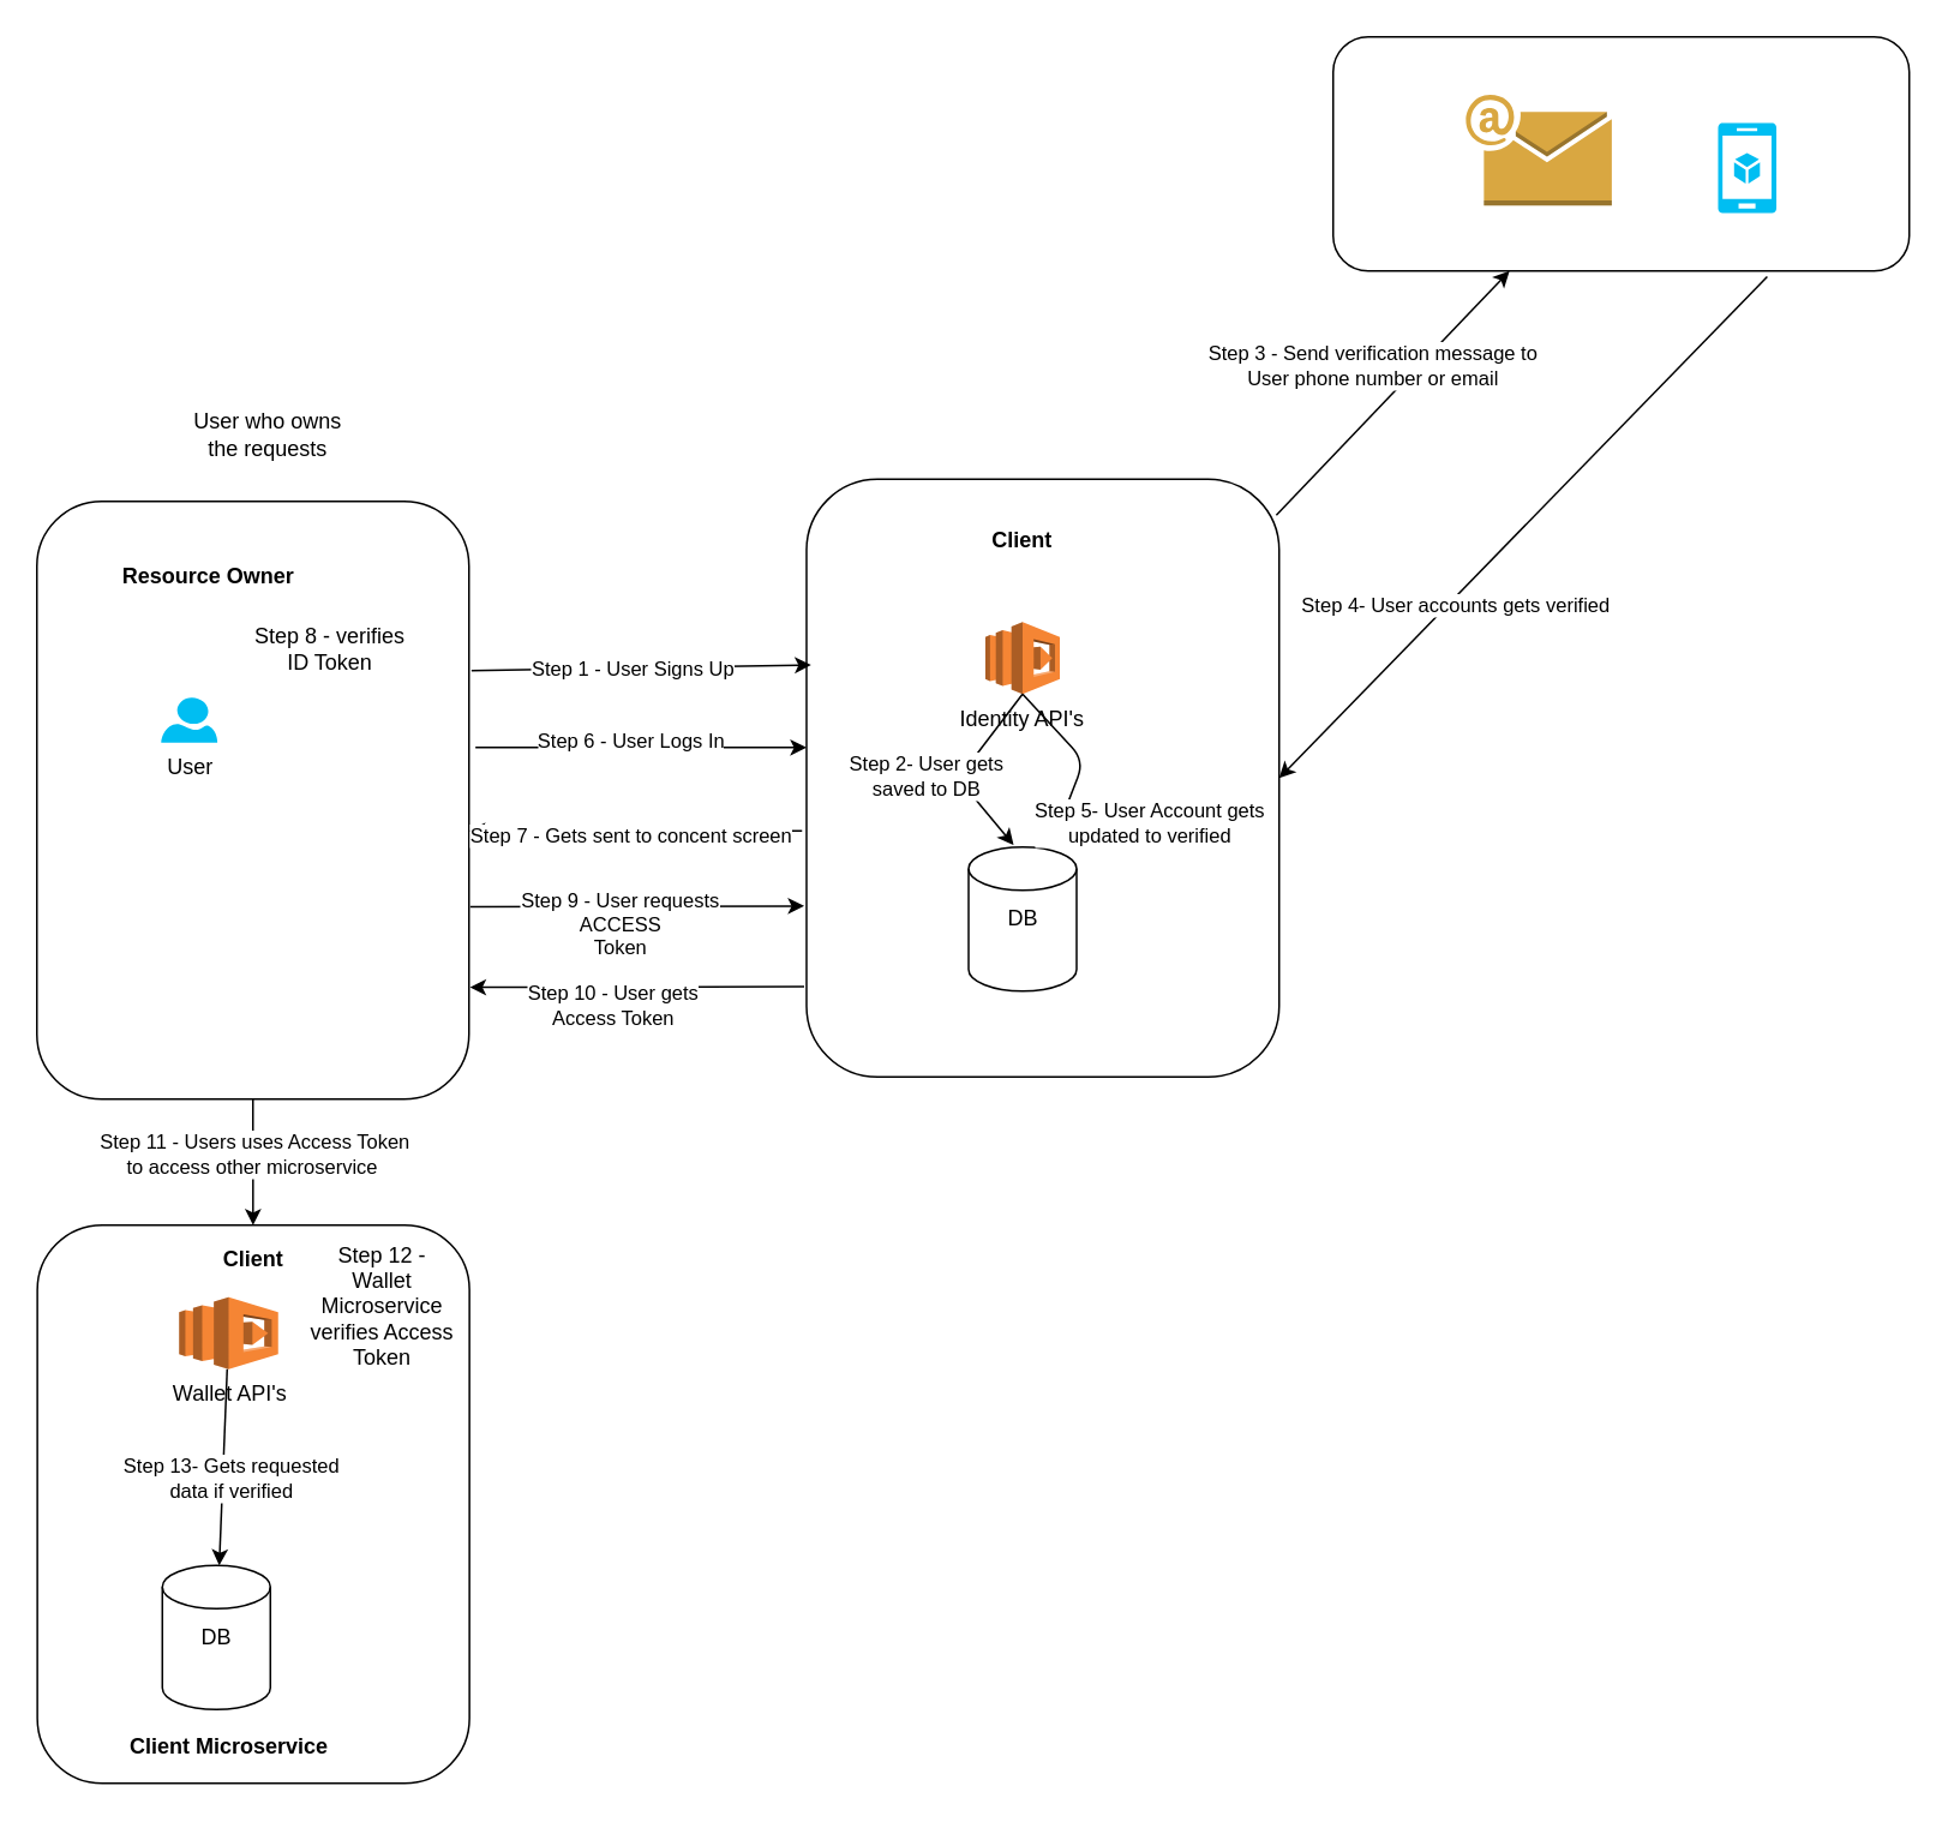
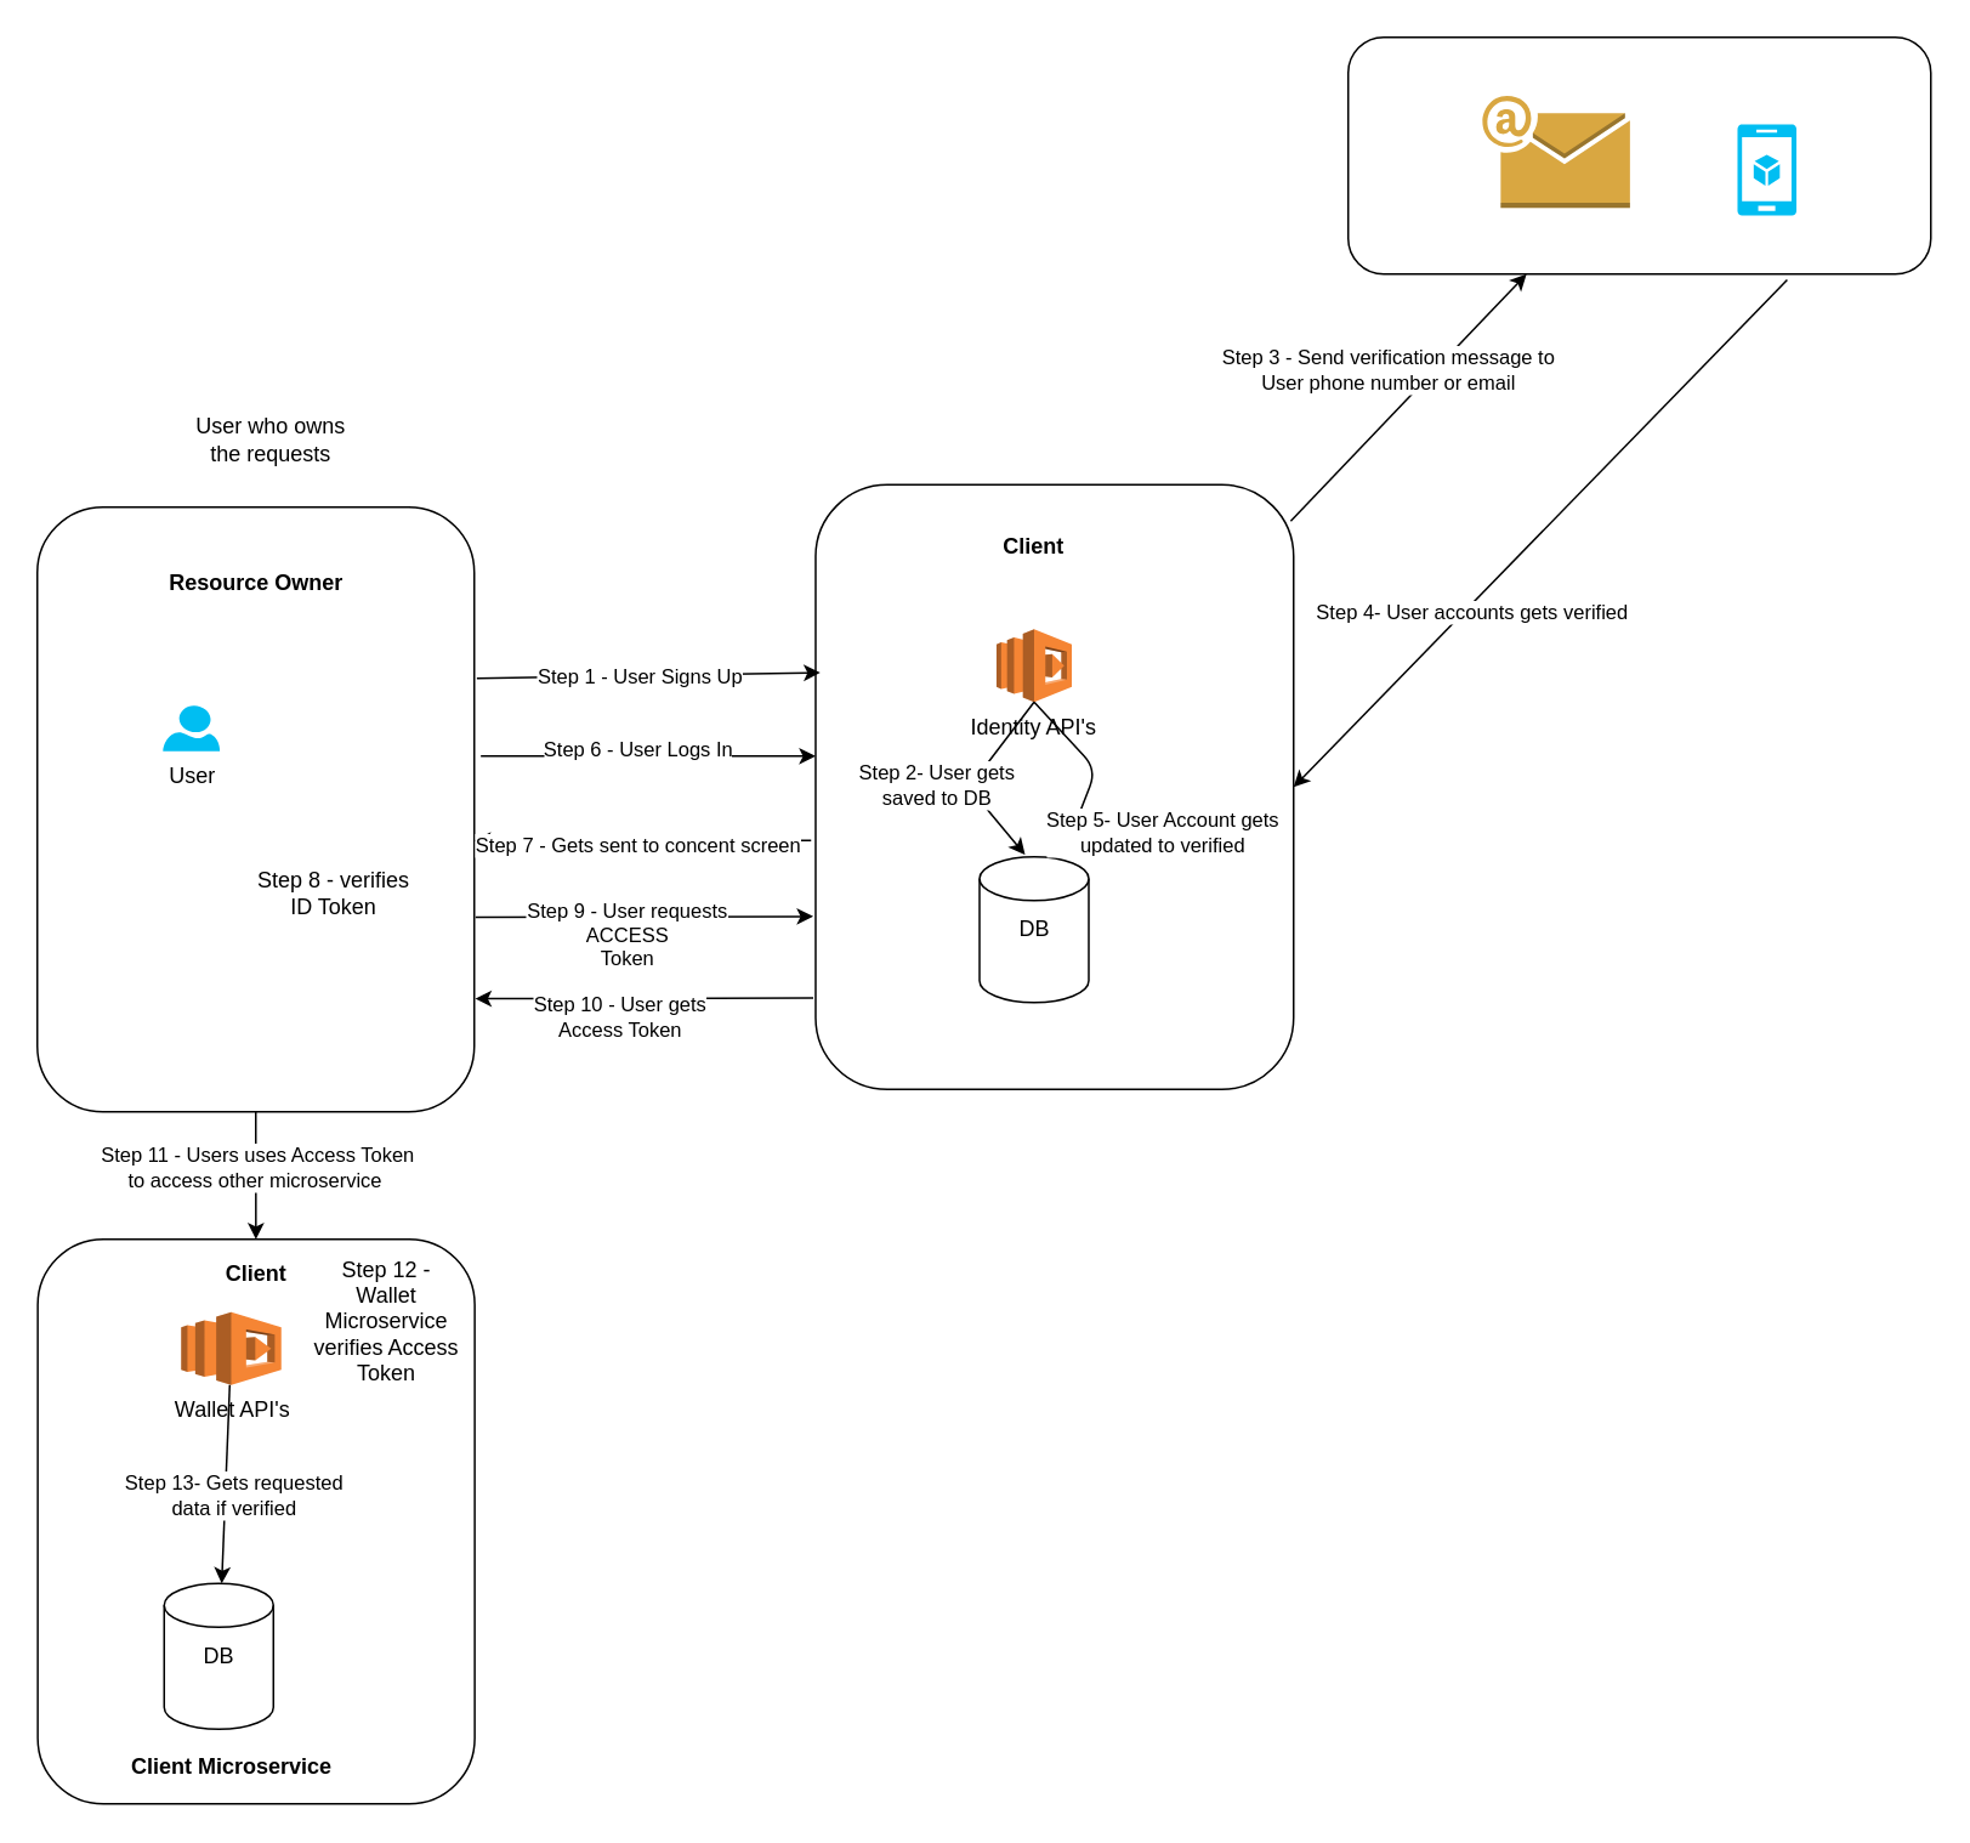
- <mxCell id="5" value="Resource Owner" style="text;html=1;strokeColor=none;fillColor=none;align=center;verticalAlign=middle;whiteSpace=wrap;rounded=0;fontStyle=1" parent="1" vertex="1"><mxGeometry x="57.75" y="310" width="115" height="20" as="geometry" /></mxCell>
+ <mxCell id="5" value="Resource Owner" style="text;html=1;strokeColor=none;fillColor=none;align=center;verticalAlign=middle;whiteSpace=wrap;rounded=0;fontStyle=1" parent="1" vertex="1"><mxGeometry x="82.75" y="310" width="115" height="20" as="geometry" /></mxCell>
- <mxCell id="28" value="Step 8 - verifies ID Token" style="text;html=1;strokeColor=none;fillColor=none;align=center;verticalAlign=middle;whiteSpace=wrap;rounded=0;" parent="1" vertex="1"><mxGeometry x="140" y="350" width="86" height="20" as="geometry" /></mxCell>
+ <mxCell id="28" value="Step 8 - verifies ID Token" style="text;html=1;strokeColor=none;fillColor=none;align=center;verticalAlign=middle;whiteSpace=wrap;rounded=0;" parent="1" vertex="1"><mxGeometry x="140" y="480" width="86" height="20" as="geometry" /></mxCell>
